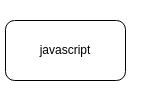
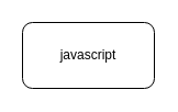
- <mxCell id="2" value="javascript" style="rounded=1;whiteSpace=wrap;html=1;" vertex="1" parent="1"><mxGeometry x="5" y="20" width="120" height="60" as="geometry" /></mxCell>
+ <mxCell id="2" value="javascript" style="rounded=1;whiteSpace=wrap;html=1;" vertex="1" parent="1"><mxGeometry x="20" y="20" width="120" height="60" as="geometry" /></mxCell>
